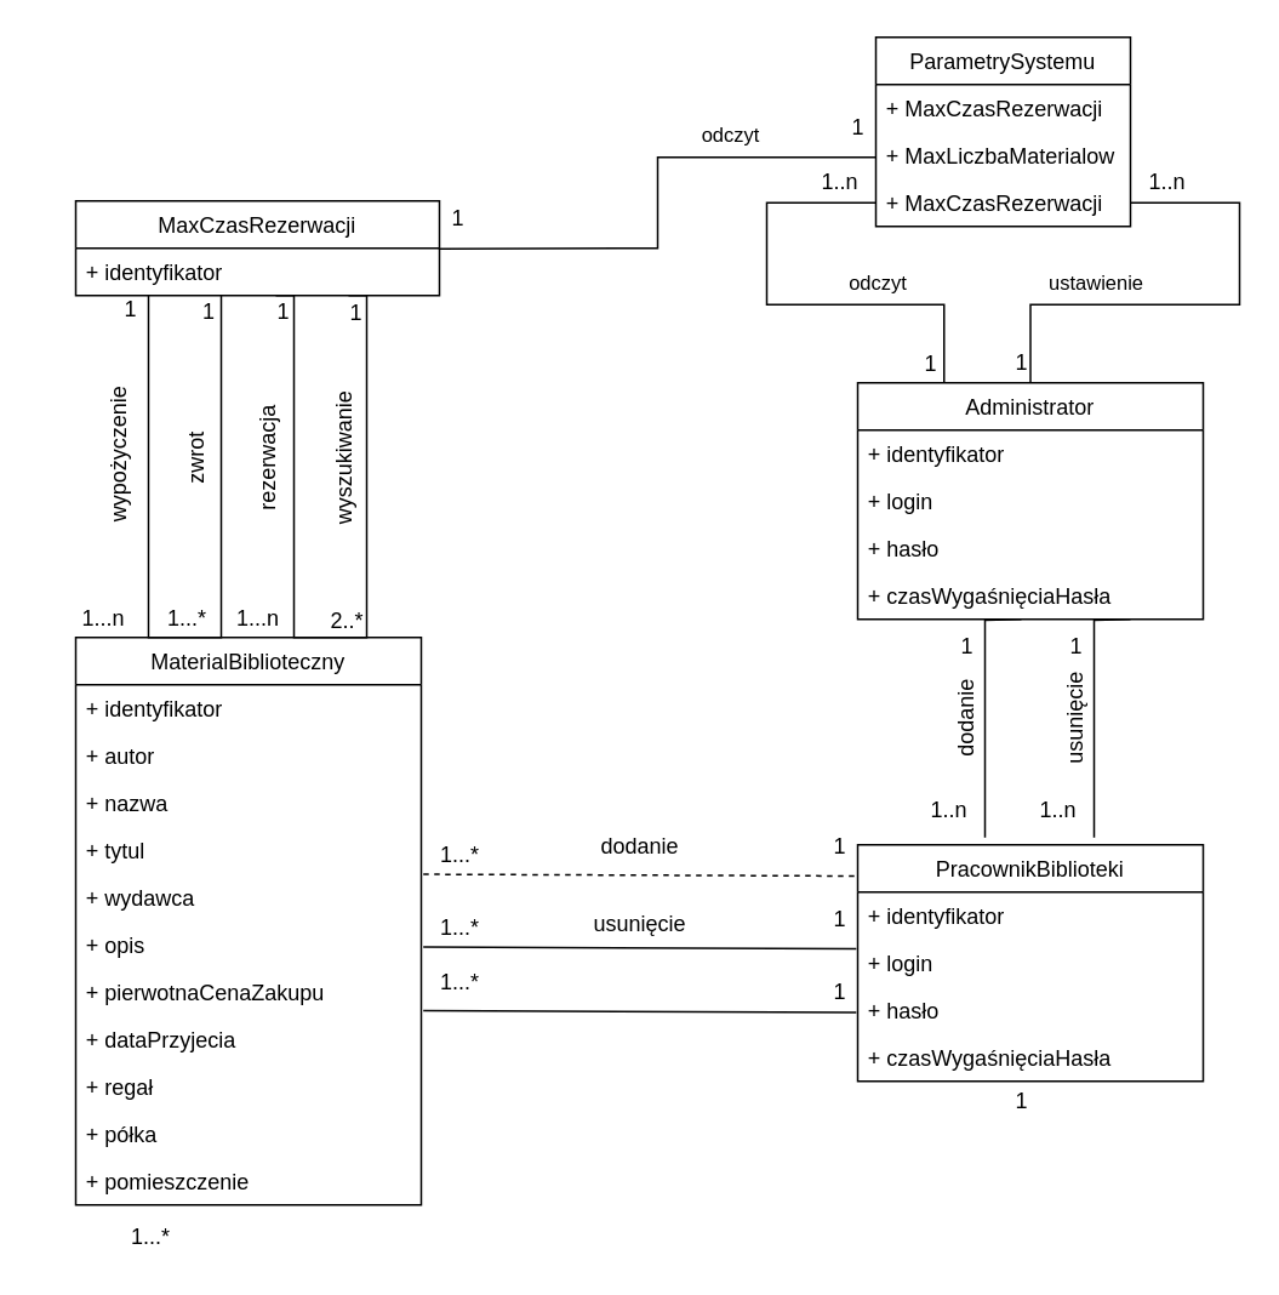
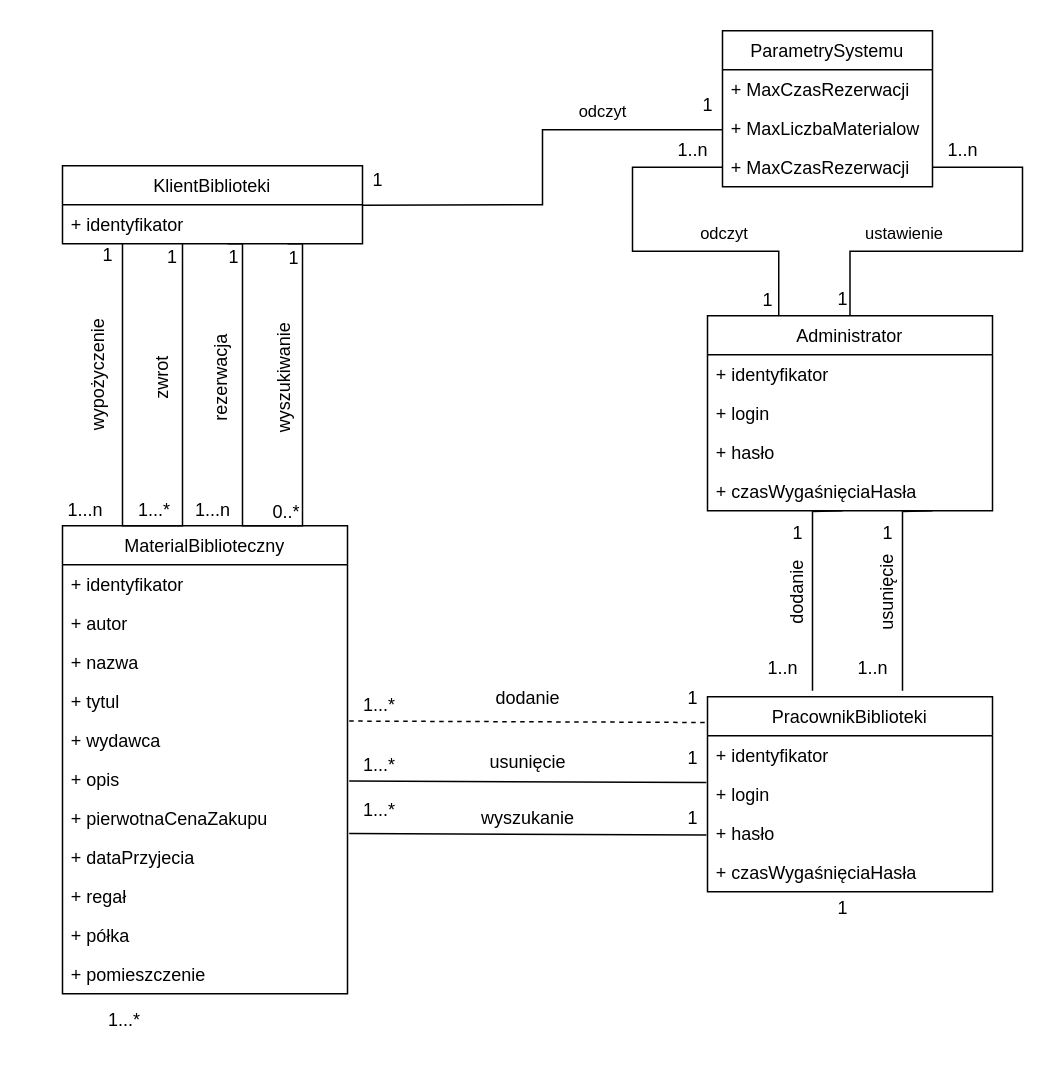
- <mxCell id="10" value="MaxCzasRezerwacji" style="swimlane;fontStyle=0;childLayout=stackLayout;horizontal=1;startSize=26;fillColor=none;horizontalStack=0;resizeParent=1;resizeParentMax=0;resizeLast=0;collapsible=1;marginBottom=0;" parent="1" vertex="1"><mxGeometry x="41" y="110" width="200" height="52" as="geometry" /></mxCell>
+ <mxCell id="10" value="KlientBiblioteki" style="swimlane;fontStyle=0;childLayout=stackLayout;horizontal=1;startSize=26;fillColor=none;horizontalStack=0;resizeParent=1;resizeParentMax=0;resizeLast=0;collapsible=1;marginBottom=0;" parent="1" vertex="1"><mxGeometry x="41" y="110" width="200" height="52" as="geometry" /></mxCell>
- <mxCell id="46" value="2..*" style="text;html=1;align=center;verticalAlign=middle;resizable=0;points=[];autosize=1;strokeColor=none;fillColor=none;" vertex="1" parent="1"><mxGeometry x="175" y="331" width="30" height="20" as="geometry" /></mxCell>
+ <mxCell id="46" value="0..*" style="text;html=1;align=center;verticalAlign=middle;resizable=0;points=[];autosize=1;strokeColor=none;fillColor=none;" vertex="1" parent="1"><mxGeometry x="175" y="331" width="30" height="20" as="geometry" /></mxCell>
+ <mxCell id="69" value="wyszukanie" style="text;html=1;align=center;verticalAlign=middle;resizable=0;points=[];autosize=1;strokeColor=none;fillColor=none;" vertex="1" parent="1"><mxGeometry x="311" y="535" width="80" height="20" as="geometry" /></mxCell>
